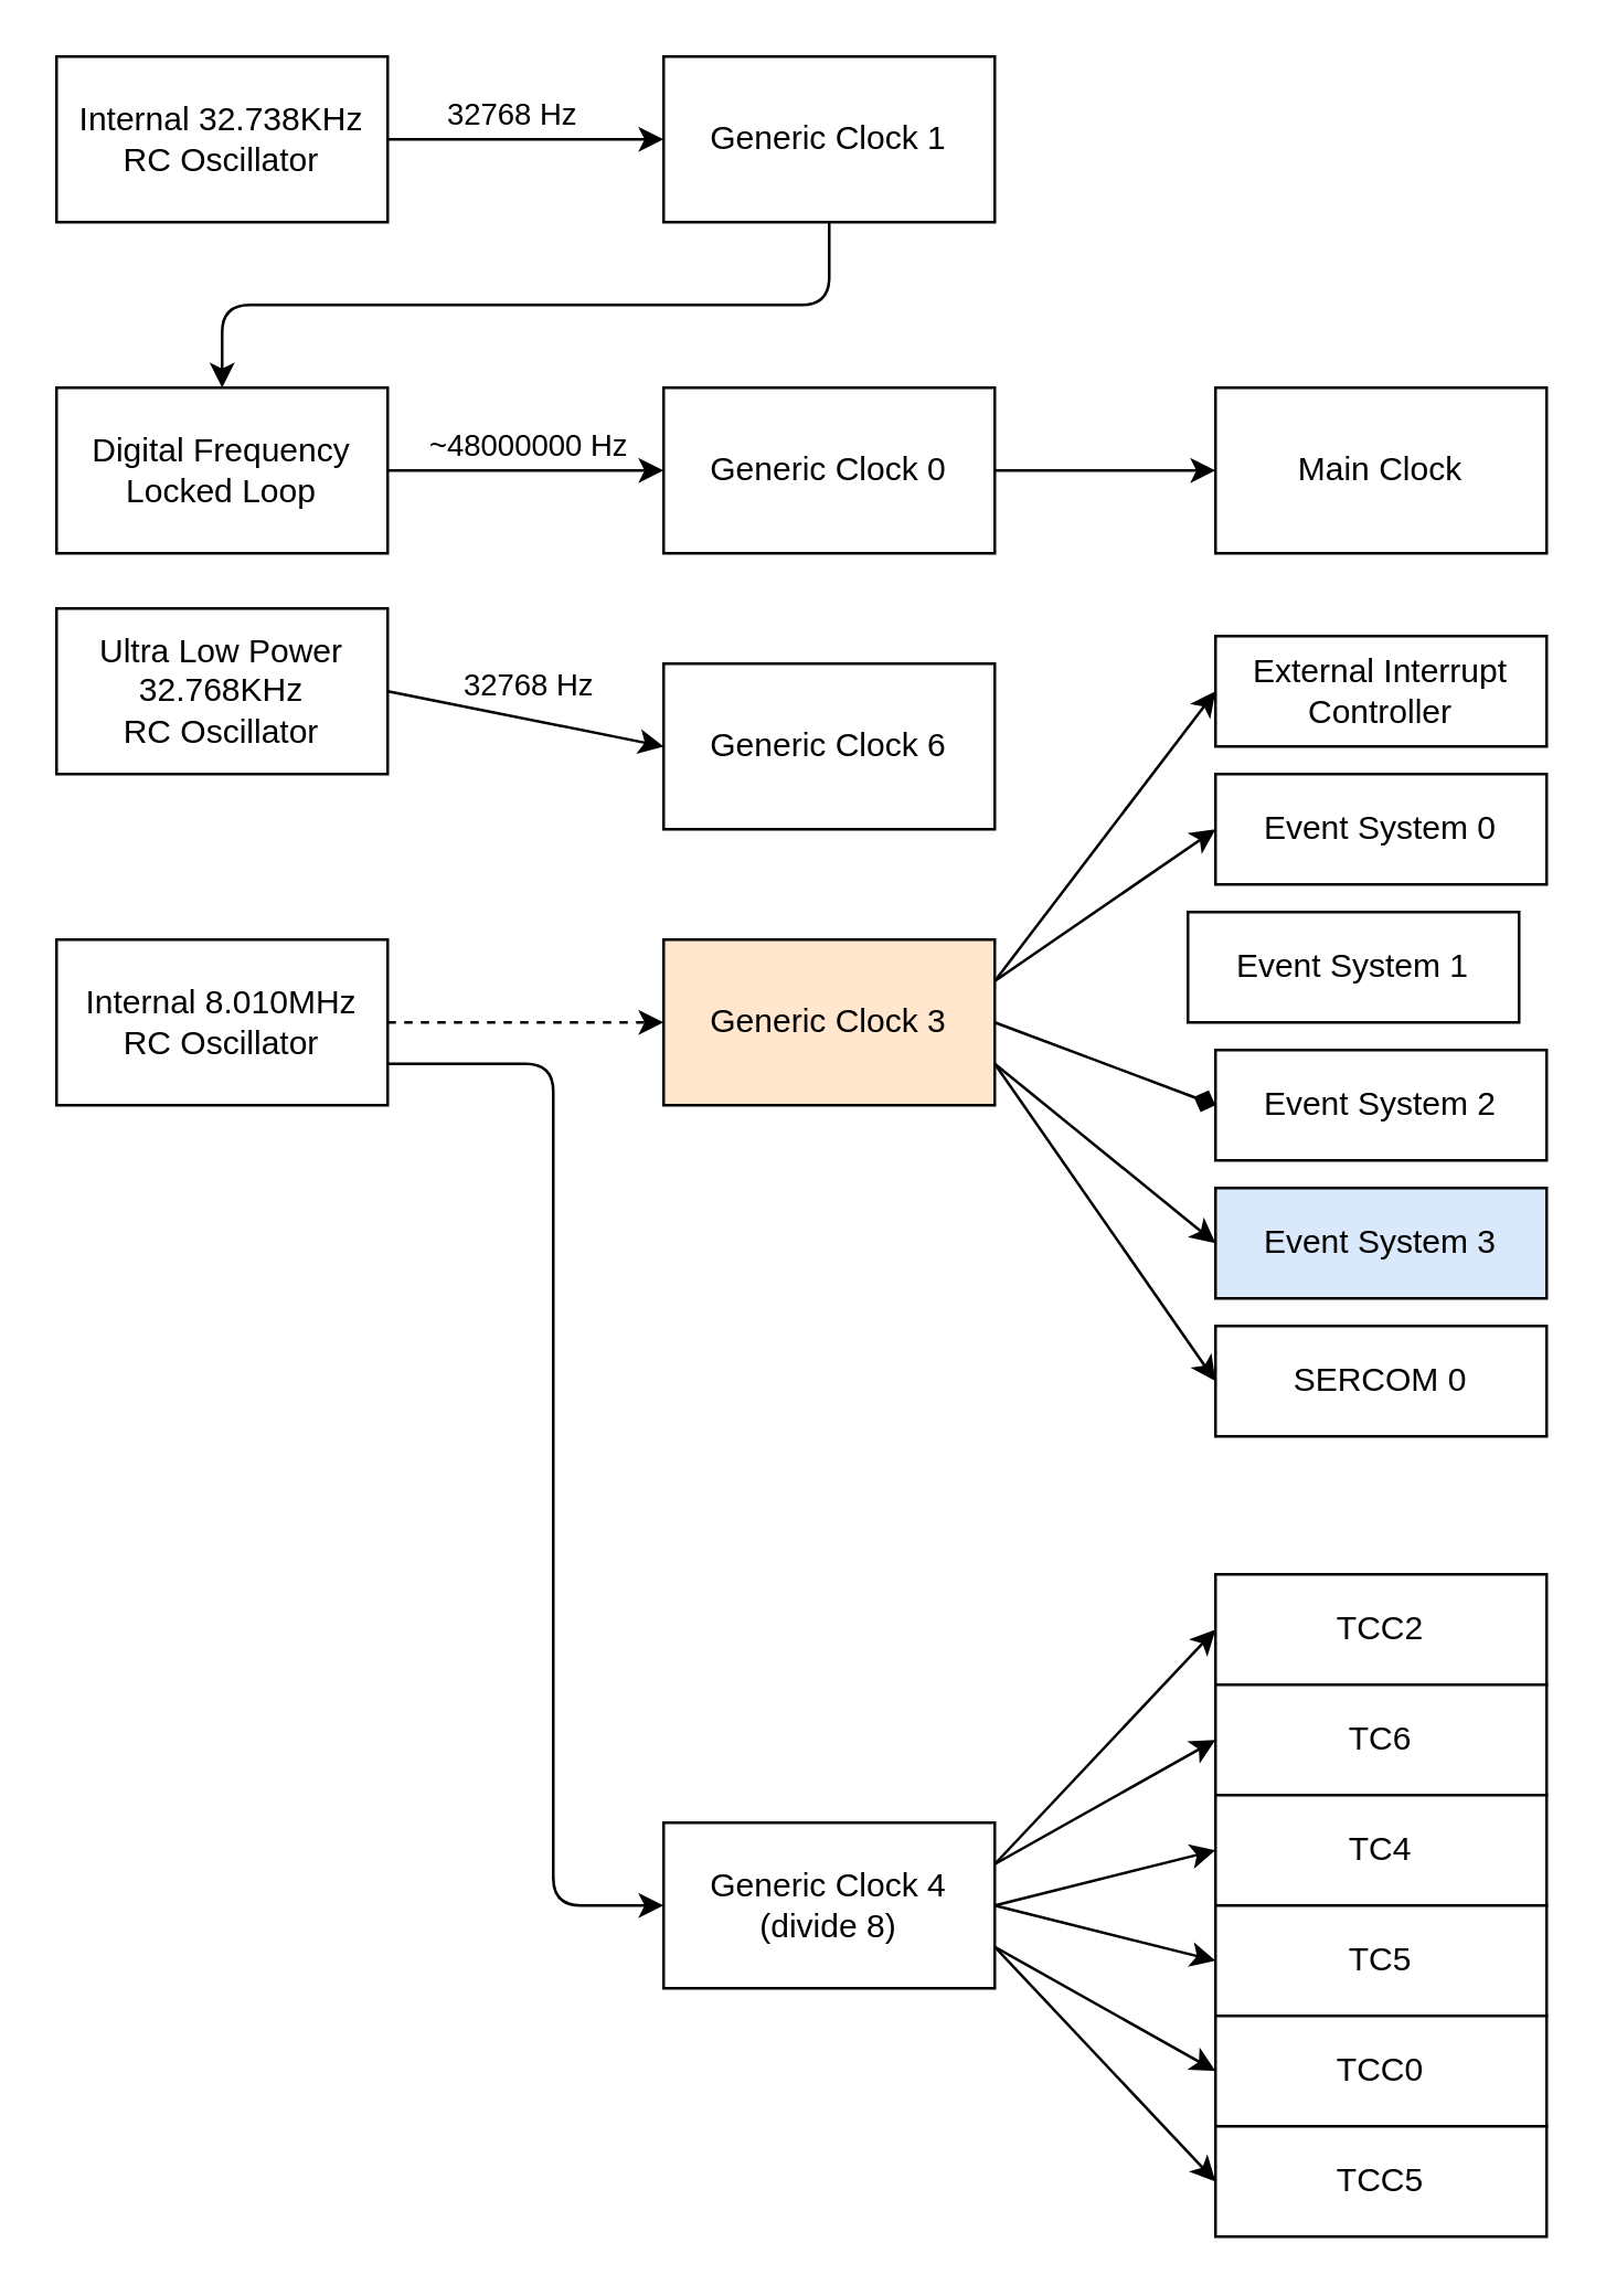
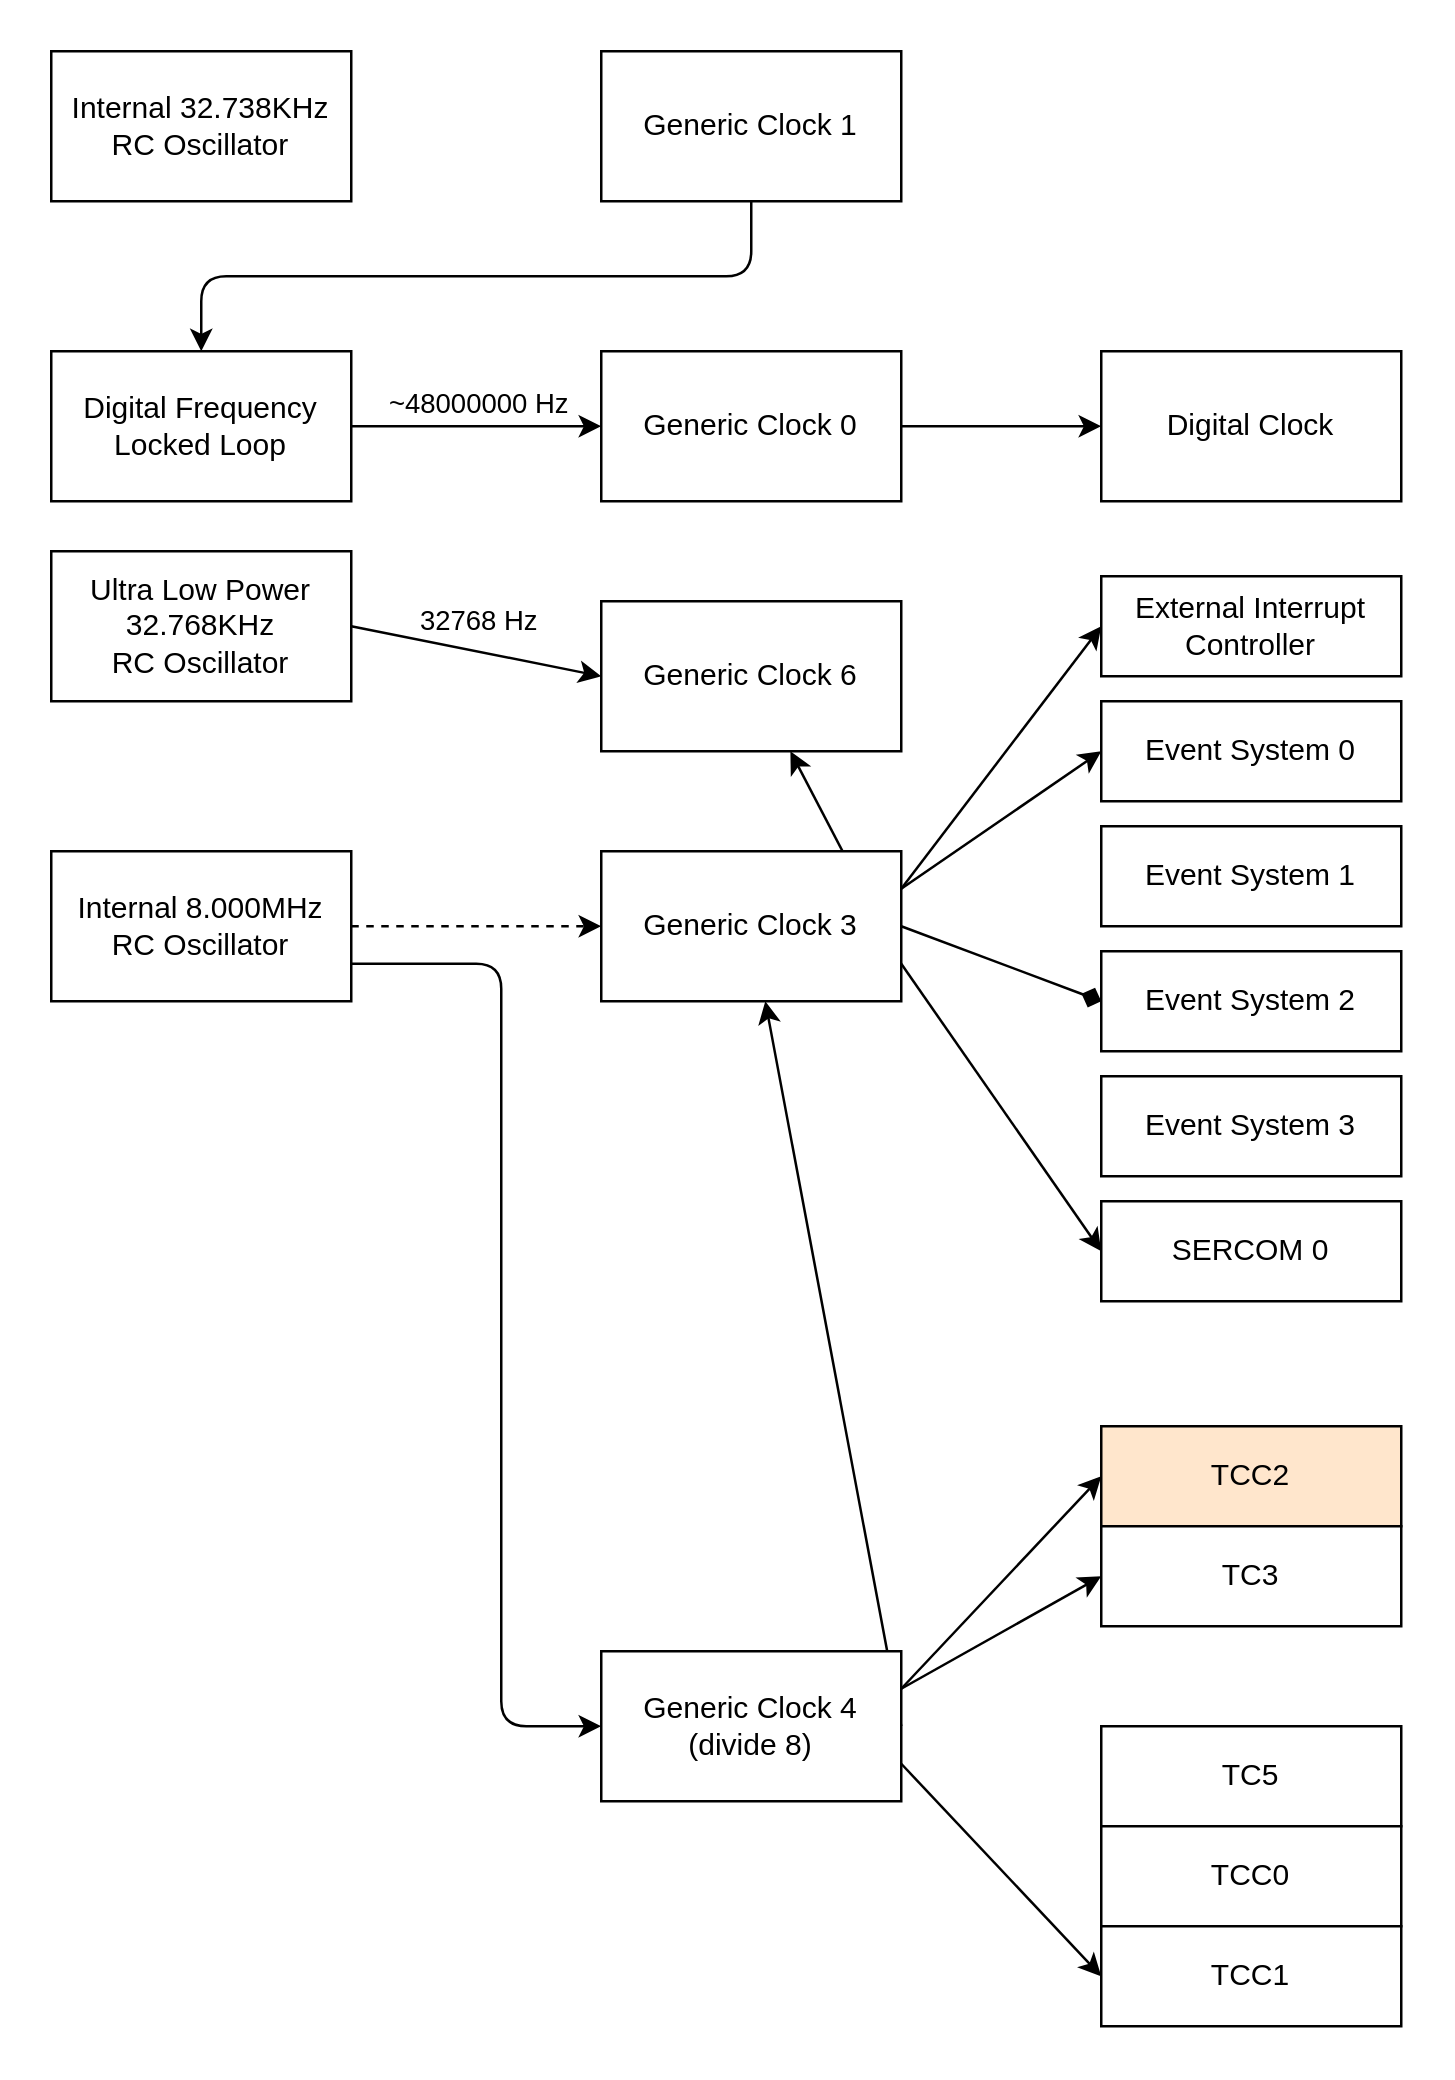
- <mxCell id="2" style="edgeStyle=none;html=1;exitX=1;exitY=0.5;exitDx=0;exitDy=0;entryX=0;entryY=0.5;entryDx=0;entryDy=0;" edge="1" parent="1" source="4" target="6"><mxGeometry relative="1" as="geometry" /></mxCell>
- <mxCell id="3" value="32768 Hz" style="edgeLabel;html=1;align=center;verticalAlign=middle;resizable=0;points=[];" vertex="1" connectable="0" parent="2"><mxGeometry x="-0.531" y="2" relative="1" as="geometry"><mxPoint x="21" y="-8" as="offset" /></mxGeometry></mxCell>
- <mxCell id="15" value="Main Clock" style="rounded=0;whiteSpace=wrap;html=1;" vertex="1" parent="1"><mxGeometry x="440" y="140" width="120" height="60" as="geometry" /></mxCell>
+ <mxCell id="15" value="Digital Clock" style="rounded=0;whiteSpace=wrap;html=1;" vertex="1" parent="1"><mxGeometry x="440" y="140" width="120" height="60" as="geometry" /></mxCell>
- <mxCell id="35" value="Event System 1" style="rounded=0;whiteSpace=wrap;html=1;" vertex="1" parent="1"><mxGeometry x="430" y="330" width="120" height="40" as="geometry" /></mxCell>
+ <mxCell id="35" value="Event System 1" style="rounded=0;whiteSpace=wrap;html=1;" vertex="1" parent="1"><mxGeometry x="440" y="330" width="120" height="40" as="geometry" /></mxCell>
- <mxCell id="12" value="Internal 8.010MHz RC Oscillator" style="rounded=0;whiteSpace=wrap;html=1;" vertex="1" parent="1"><mxGeometry x="20" y="340" width="120" height="60" as="geometry" /></mxCell>
+ <mxCell id="12" value="Internal 8.000MHz RC Oscillator" style="rounded=0;whiteSpace=wrap;html=1;" vertex="1" parent="1"><mxGeometry x="20" y="340" width="120" height="60" as="geometry" /></mxCell>
- <mxCell id="21" value="Generic Clock 3" style="rounded=0;whiteSpace=wrap;html=1;fillColor=#ffe6cc;" vertex="1" parent="1"><mxGeometry x="240" y="340" width="120" height="60" as="geometry" /></mxCell>
+ <mxCell id="21" value="Generic Clock 3" style="rounded=0;whiteSpace=wrap;html=1;" vertex="1" parent="1"><mxGeometry x="240" y="340" width="120" height="60" as="geometry" /></mxCell>
- <mxCell id="19" style="edgeStyle=none;html=1;exitX=1;exitY=0.75;exitDx=0;exitDy=0;entryX=0;entryY=0.5;entryDx=0;entryDy=0;" edge="1" parent="1" source="21" target="37"><mxGeometry relative="1" as="geometry" /></mxCell>
+ <mxCell id="19" style="edgeStyle=none;html=1;exitX=1;exitY=0.75;exitDx=0;exitDy=0;" edge="1" parent="1" source="21" target="32"><mxGeometry relative="1" as="geometry" /></mxCell>
- <mxCell id="37" value="Event System 3" style="rounded=0;whiteSpace=wrap;html=1;fillColor=#dae8fc;" vertex="1" parent="1"><mxGeometry x="440" y="430" width="120" height="40" as="geometry" /></mxCell>
+ <mxCell id="37" value="Event System 3" style="rounded=0;whiteSpace=wrap;html=1;" vertex="1" parent="1"><mxGeometry x="440" y="430" width="120" height="40" as="geometry" /></mxCell>
- <mxCell id="38" value="TCC2" style="rounded=0;whiteSpace=wrap;html=1;" vertex="1" parent="1"><mxGeometry x="440" y="570" width="120" height="40" as="geometry" /></mxCell>
+ <mxCell id="38" value="TCC2" style="rounded=0;whiteSpace=wrap;html=1;fillColor=#ffe6cc;" vertex="1" parent="1"><mxGeometry x="440" y="570" width="120" height="40" as="geometry" /></mxCell>
- <mxCell id="40" value="TC6" style="rounded=0;whiteSpace=wrap;html=1;" vertex="1" parent="1"><mxGeometry x="440" y="610" width="120" height="40" as="geometry" /></mxCell>
+ <mxCell id="40" value="TC3" style="rounded=0;whiteSpace=wrap;html=1;" vertex="1" parent="1"><mxGeometry x="440" y="610" width="120" height="40" as="geometry" /></mxCell>
- <mxCell id="41" value="TC4" style="rounded=0;whiteSpace=wrap;html=1;" vertex="1" parent="1"><mxGeometry x="440" y="650" width="120" height="40" as="geometry" /></mxCell>
- <mxCell id="24" style="edgeStyle=none;html=1;exitX=1;exitY=0.5;exitDx=0;exitDy=0;entryX=0;entryY=0.5;entryDx=0;entryDy=0;" edge="1" parent="1" source="28" target="41"><mxGeometry relative="1" as="geometry" /></mxCell>
- <mxCell id="26" style="edgeStyle=none;html=1;exitX=1;exitY=0.5;exitDx=0;exitDy=0;entryX=0;entryY=0.5;entryDx=0;entryDy=0;" edge="1" parent="1" source="28" target="42"><mxGeometry relative="1" as="geometry" /></mxCell>
+ <mxCell id="26" style="edgeStyle=none;html=1;exitX=1;exitY=0.5;exitDx=0;exitDy=0;" edge="1" parent="1" source="28" target="21"><mxGeometry relative="1" as="geometry" /></mxCell>
- <mxCell id="25" style="edgeStyle=none;html=1;exitX=1;exitY=0.75;exitDx=0;exitDy=0;entryX=0;entryY=0.5;entryDx=0;entryDy=0;" edge="1" parent="1" source="28" target="43"><mxGeometry relative="1" as="geometry" /></mxCell>
- <mxCell id="44" value="TCC5" style="rounded=0;whiteSpace=wrap;html=1;" vertex="1" parent="1"><mxGeometry x="440" y="770" width="120" height="40" as="geometry" /></mxCell>
+ <mxCell id="44" value="TCC1" style="rounded=0;whiteSpace=wrap;html=1;" vertex="1" parent="1"><mxGeometry x="440" y="770" width="120" height="40" as="geometry" /></mxCell>
